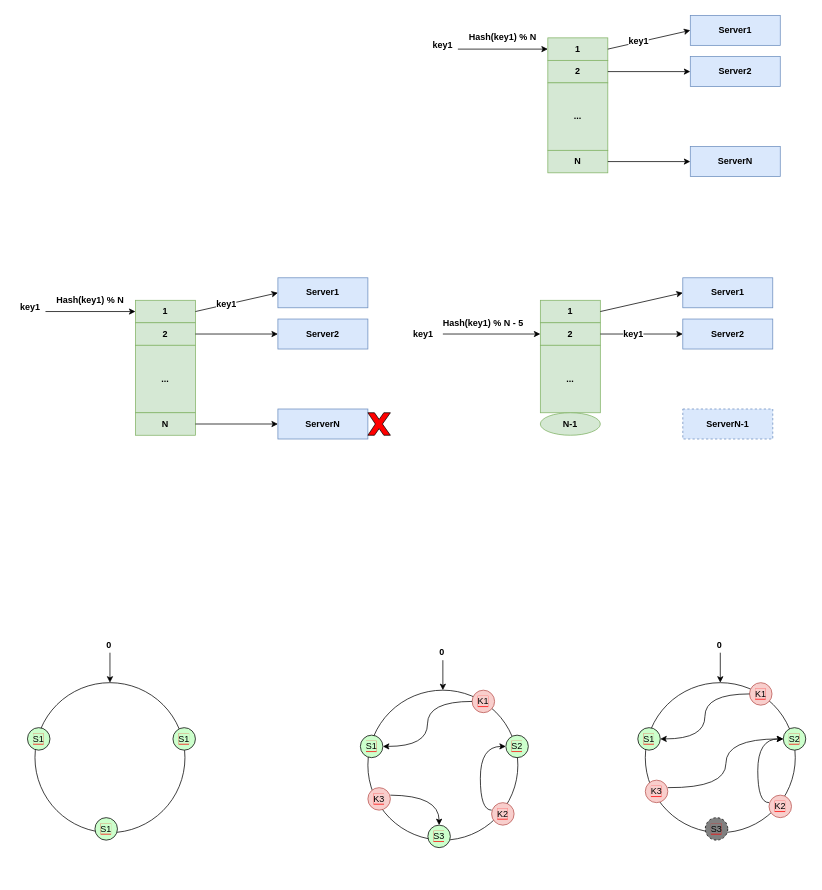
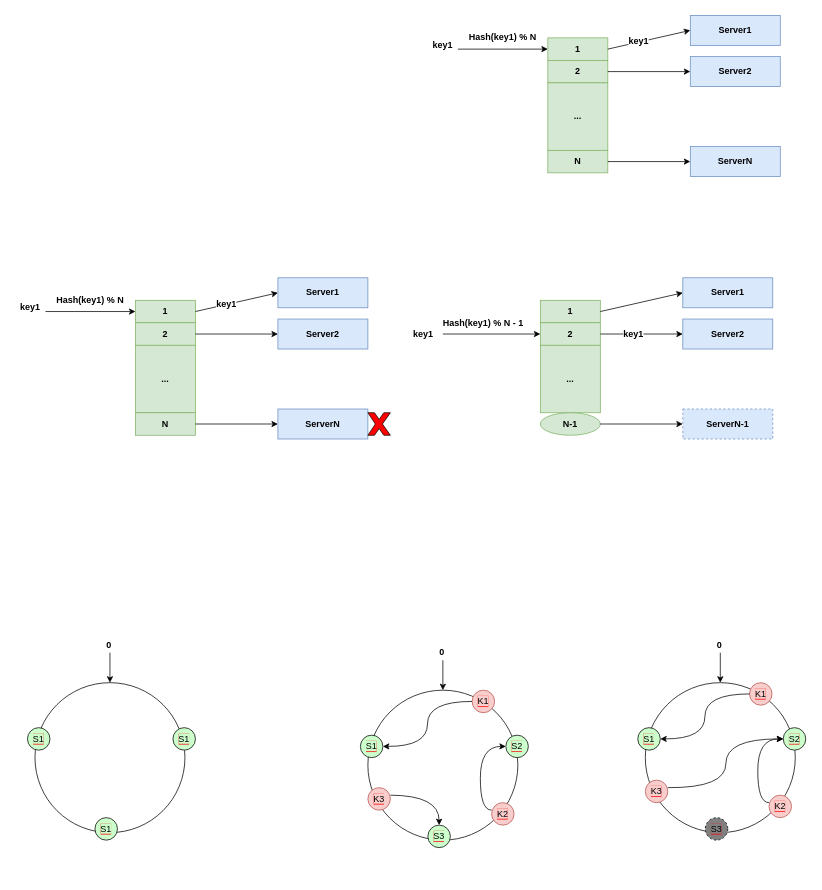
- <mxCell id="28" value="Hash(key1) % N - 5" style="text;html=1;strokeColor=none;fillColor=none;align=center;verticalAlign=middle;whiteSpace=wrap;rounded=0;fontStyle=1" vertex="1" parent="1"><mxGeometry x="584" y="421" width="120" height="20" as="geometry" /></mxCell>
+ <mxCell id="28" value="Hash(key1) % N - 1" style="text;html=1;strokeColor=none;fillColor=none;align=center;verticalAlign=middle;whiteSpace=wrap;rounded=0;fontStyle=1" vertex="1" parent="1"><mxGeometry x="584" y="421" width="120" height="20" as="geometry" /></mxCell>
+ <mxCell id="26" value="" style="endArrow=classic;html=1;entryX=0;entryY=0.5;entryDx=0;entryDy=0;fontStyle=1" edge="1" source="22" target="18" parent="1"><mxGeometry width="50" height="50" relative="1" as="geometry"><mxPoint x="802" y="565" as="sourcePoint" /><mxPoint x="910" y="580" as="targetPoint" /></mxGeometry></mxCell>
